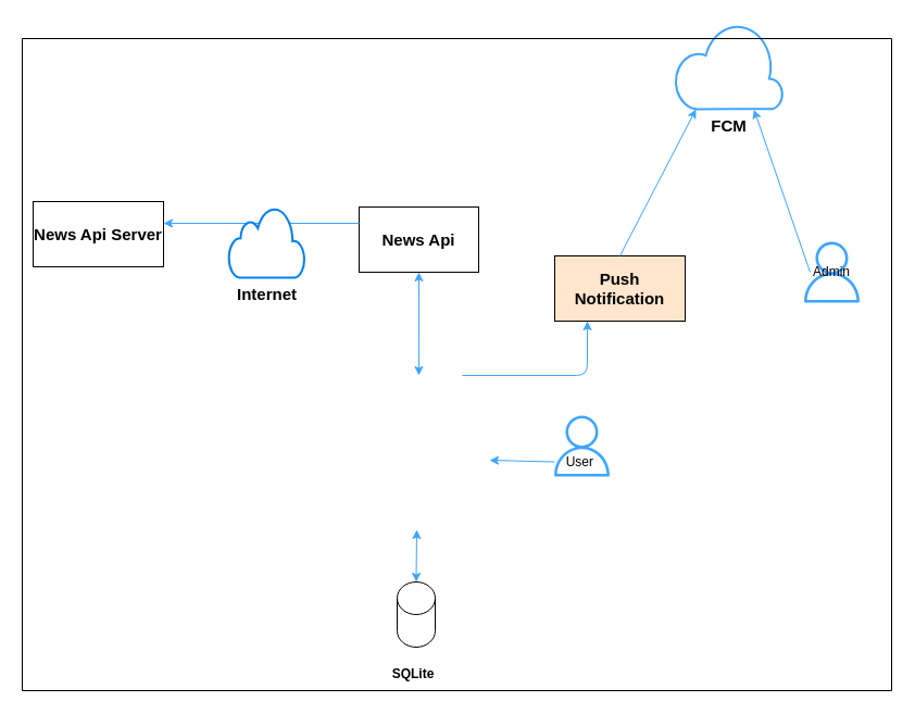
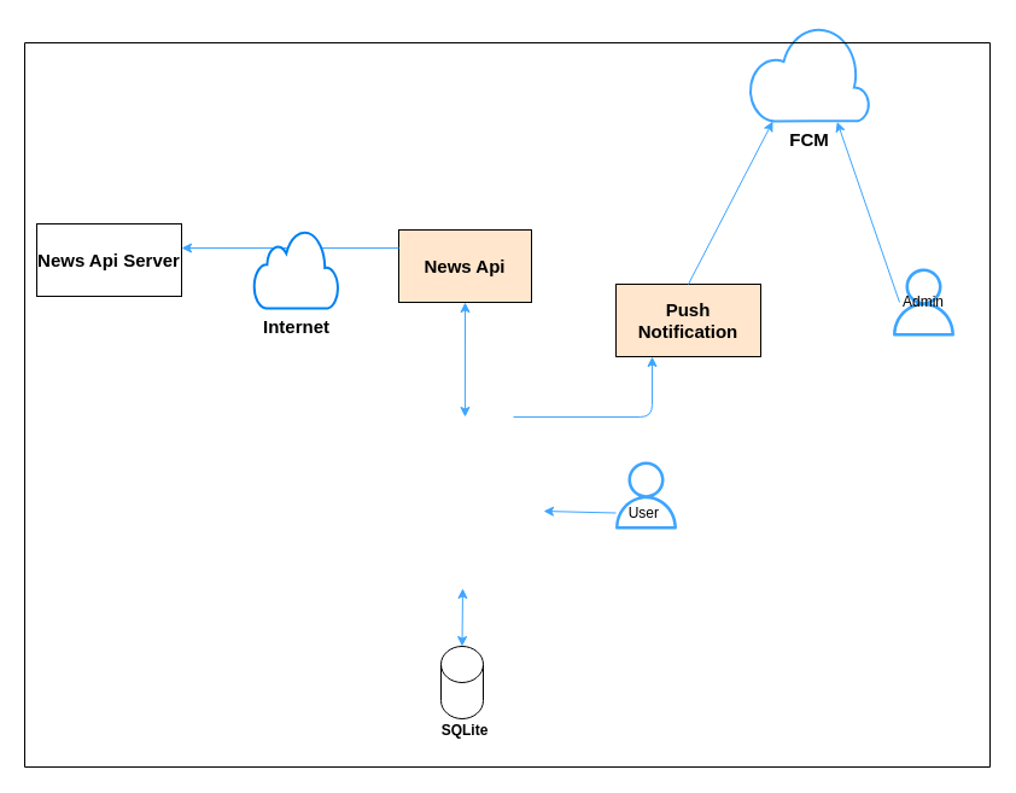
- <mxCell id="5" value="&lt;b&gt;&lt;font style=&quot;font-size: 15px&quot;&gt;News Api&lt;/font&gt;&lt;/b&gt;" style="whiteSpace=wrap;html=1;strokeColor=#000000;strokeWidth=1;" parent="1" vertex="1"><mxGeometry x="330" y="190" width="110" height="60" as="geometry" /></mxCell>
+ <mxCell id="5" value="&lt;b&gt;&lt;font style=&quot;font-size: 15px&quot;&gt;News Api&lt;/font&gt;&lt;/b&gt;" style="whiteSpace=wrap;html=1;strokeColor=#000000;strokeWidth=1;fillColor=#ffe6cc;" parent="1" vertex="1"><mxGeometry x="330" y="190" width="110" height="60" as="geometry" /></mxCell>
- <mxCell id="13" value="&lt;b&gt;SQLite&lt;/b&gt;" style="text;html=1;strokeColor=none;fillColor=none;align=center;verticalAlign=middle;whiteSpace=wrap;" parent="1" vertex="1"><mxGeometry x="360" y="610" width="40" height="20" as="geometry" /></mxCell>
+ <mxCell id="13" value="&lt;b&gt;SQLite&lt;/b&gt;" style="text;html=1;strokeColor=none;fillColor=none;align=center;verticalAlign=middle;whiteSpace=wrap;" parent="1" vertex="1"><mxGeometry x="365" y="595" width="40" height="20" as="geometry" /></mxCell>
